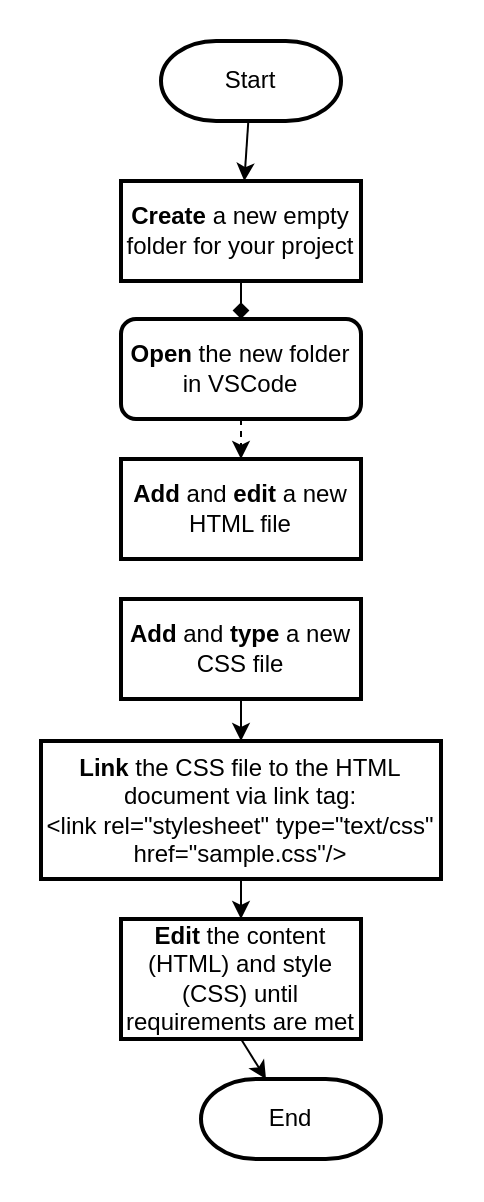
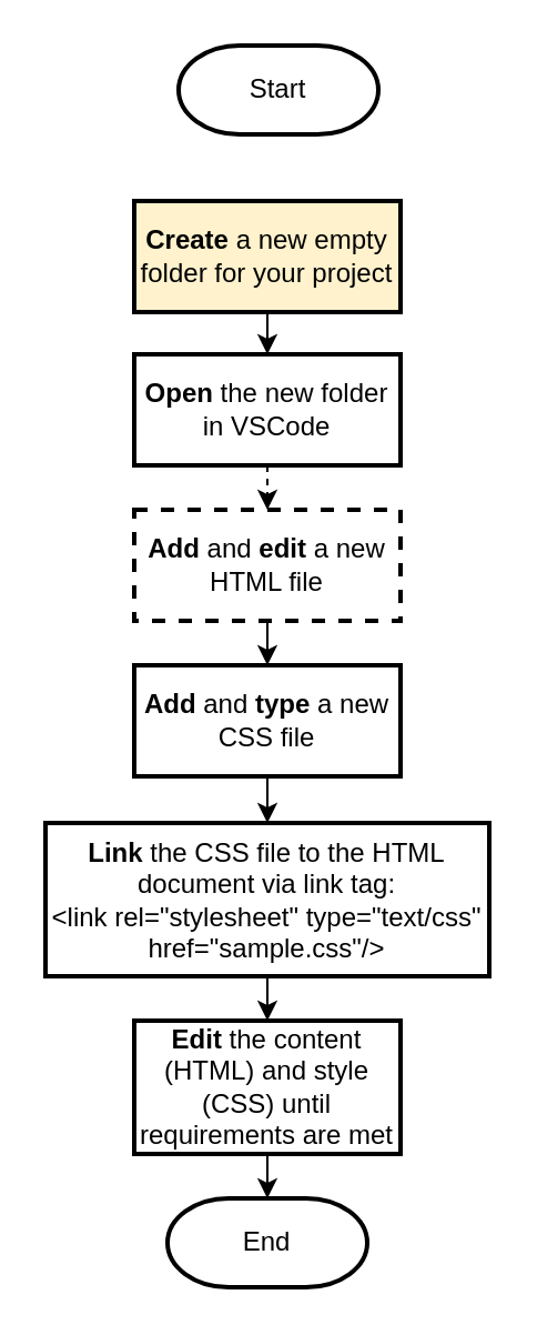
- <mxCell id="2" value="" style="edgeStyle=none;html=1;" edge="1" parent="1" source="3" target="6"><mxGeometry relative="1" as="geometry" /></mxCell>
- <mxCell id="6" value="&lt;b&gt;Create&lt;/b&gt; a new empty folder for your project" style="whiteSpace=wrap;html=1;strokeWidth=2;" vertex="1" parent="1"><mxGeometry x="60" y="90" width="120" height="50" as="geometry" /></mxCell>
+ <mxCell id="6" value="&lt;b&gt;Create&lt;/b&gt; a new empty folder for your project" style="whiteSpace=wrap;html=1;strokeWidth=2;fillColor=#fff2cc;" vertex="1" parent="1"><mxGeometry x="60" y="90" width="120" height="50" as="geometry" /></mxCell>
- <mxCell id="5" value="" style="edgeStyle=none;html=1;endArrow=diamond;" edge="1" parent="1" source="6" target="8"><mxGeometry relative="1" as="geometry" /></mxCell>
+ <mxCell id="5" value="" style="edgeStyle=none;html=1;" edge="1" parent="1" source="6" target="8"><mxGeometry relative="1" as="geometry" /></mxCell>
- <mxCell id="8" value="&lt;b&gt;Open&lt;/b&gt; the new folder in VSCode" style="whiteSpace=wrap;html=1;strokeWidth=2;rounded=1;" vertex="1" parent="1"><mxGeometry x="60" y="159" width="120" height="50" as="geometry" /></mxCell>
+ <mxCell id="8" value="&lt;b&gt;Open&lt;/b&gt; the new folder in VSCode" style="whiteSpace=wrap;html=1;strokeWidth=2;" vertex="1" parent="1"><mxGeometry x="60" y="159" width="120" height="50" as="geometry" /></mxCell>
- <mxCell id="10" value="&lt;b&gt;Add&lt;/b&gt; and &lt;b&gt;edit&lt;/b&gt; a new HTML file" style="whiteSpace=wrap;html=1;strokeWidth=2;" vertex="1" parent="1"><mxGeometry x="60" y="229" width="120" height="50" as="geometry" /></mxCell>
+ <mxCell id="10" value="&lt;b&gt;Add&lt;/b&gt; and &lt;b&gt;edit&lt;/b&gt; a new HTML file" style="whiteSpace=wrap;html=1;strokeWidth=2;dashed=1;" vertex="1" parent="1"><mxGeometry x="60" y="229" width="120" height="50" as="geometry" /></mxCell>
+ <mxCell id="9" value="" style="edgeStyle=none;html=1;" edge="1" parent="1" source="10" target="12"><mxGeometry relative="1" as="geometry" /></mxCell>
- <mxCell id="4" value="End" style="strokeWidth=2;html=1;shape=mxgraph.flowchart.terminator;whiteSpace=wrap;" vertex="1" parent="1"><mxGeometry x="100" y="539" width="90" height="40" as="geometry" /></mxCell>
+ <mxCell id="4" value="End" style="strokeWidth=2;html=1;shape=mxgraph.flowchart.terminator;whiteSpace=wrap;" vertex="1" parent="1"><mxGeometry x="75" y="539" width="90" height="40" as="geometry" /></mxCell>
